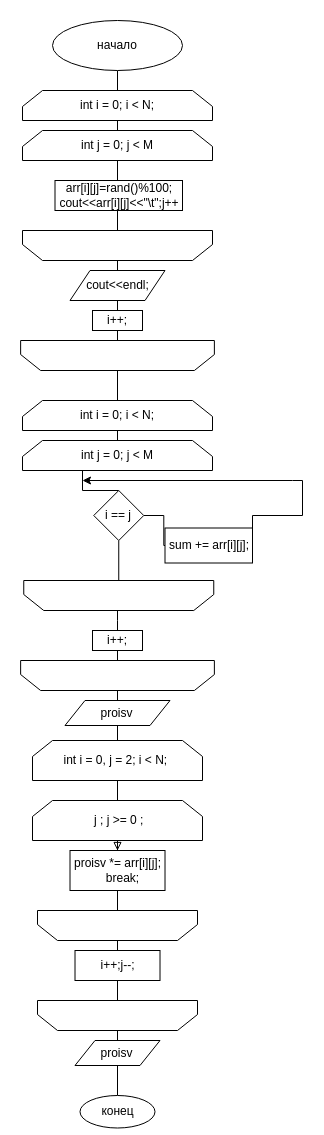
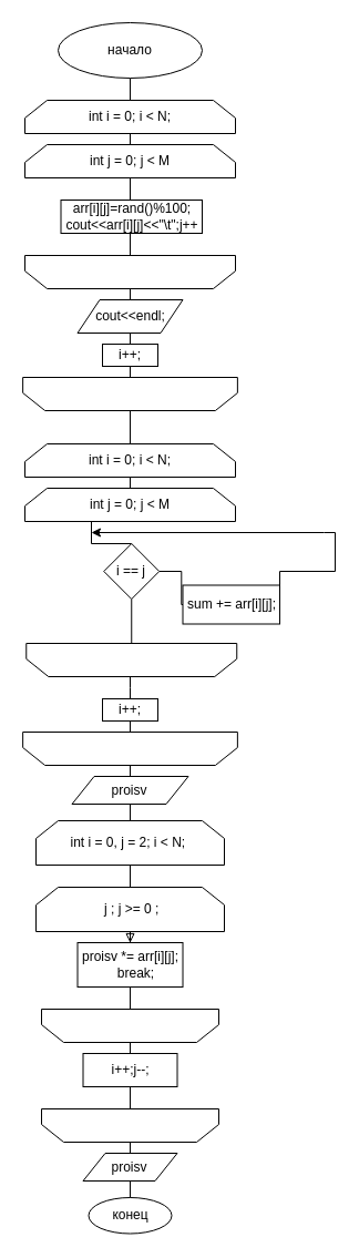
- <mxCell id="52" value="конец" style="ellipse;whiteSpace=wrap;html=1;" parent="1" vertex="1"><mxGeometry x="79.5" y="1095" width="75" height="32.5" as="geometry" /></mxCell>
+ <mxCell id="52" value="конец" style="ellipse;whiteSpace=wrap;html=1;" parent="1" vertex="1"><mxGeometry x="79.5" y="1080" width="75" height="32.5" as="geometry" /></mxCell>
